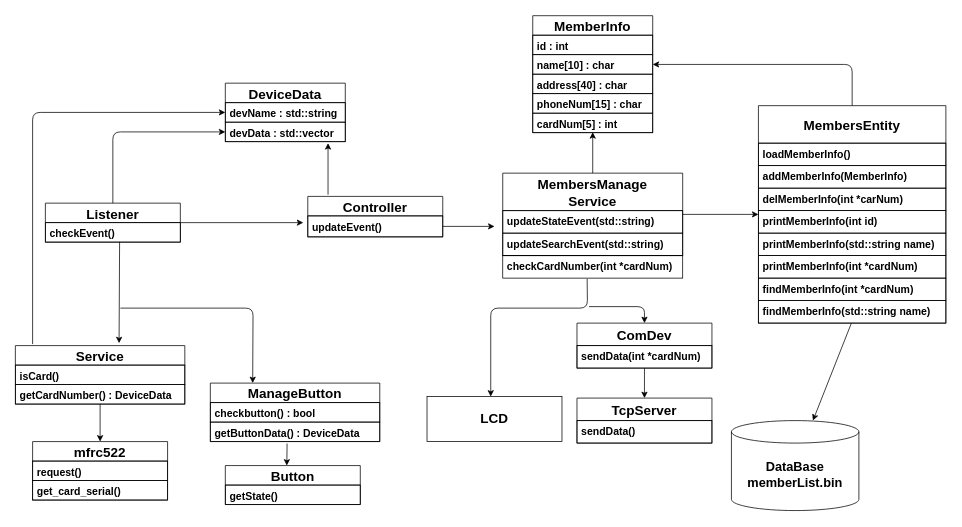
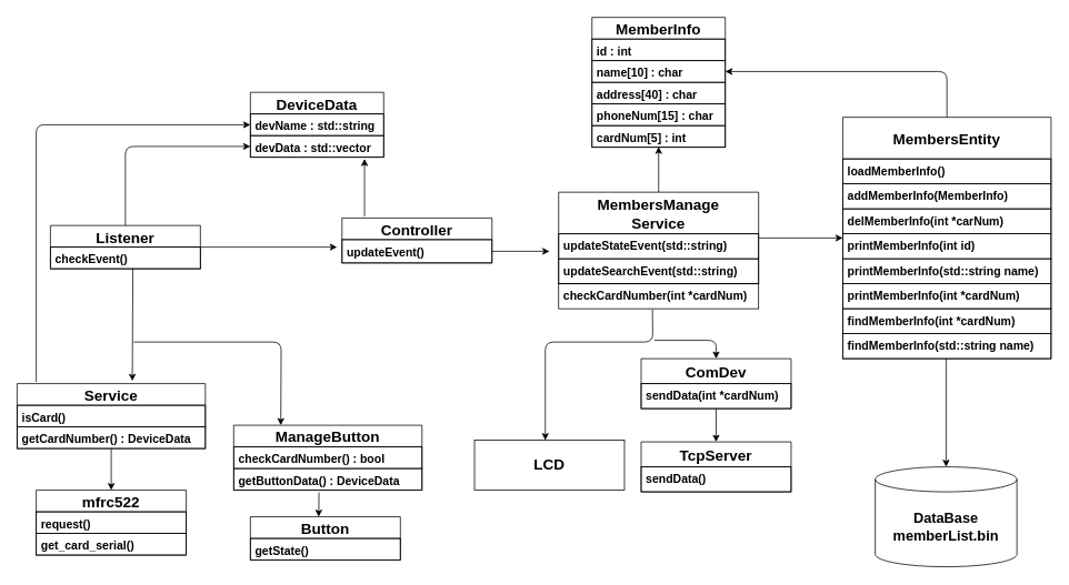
- <mxCell id="47" value="checkbutton() : bool" style="text;strokeColor=#000000;fillColor=none;align=left;verticalAlign=top;spacingLeft=4;spacingRight=4;overflow=hidden;rotatable=0;points=[[0,0.5],[1,0.5]];portConstraint=eastwest;fontSize=14;fontStyle=1;fontColor=#000000;" parent="46" vertex="1"><mxGeometry y="26" width="226" height="26" as="geometry" /></mxCell>
+ <mxCell id="47" value="checkCardNumber() : bool" style="text;strokeColor=#000000;fillColor=none;align=left;verticalAlign=top;spacingLeft=4;spacingRight=4;overflow=hidden;rotatable=0;points=[[0,0.5],[1,0.5]];portConstraint=eastwest;fontSize=14;fontStyle=1;fontColor=#000000;" parent="46" vertex="1"><mxGeometry y="26" width="226" height="26" as="geometry" /></mxCell>
- <mxCell id="20" value="DataBase&lt;br&gt;memberList.bin" style="shape=cylinder3;whiteSpace=wrap;html=1;boundedLbl=1;backgroundOutline=1;size=15;fontSize=17;fontStyle=1;strokeColor=#000000;fontColor=#000000;fillColor=#FFFFFF;" parent="1" vertex="1"><mxGeometry x="975" y="560" width="170" height="120" as="geometry" /></mxCell>
+ <mxCell id="20" value="DataBase&lt;br&gt;memberList.bin" style="shape=cylinder3;whiteSpace=wrap;html=1;boundedLbl=1;backgroundOutline=1;size=15;fontSize=17;fontStyle=1;strokeColor=#000000;fontColor=#000000;fillColor=#FFFFFF;" parent="1" vertex="1"><mxGeometry x="1050" y="560" width="170" height="120" as="geometry" /></mxCell>
